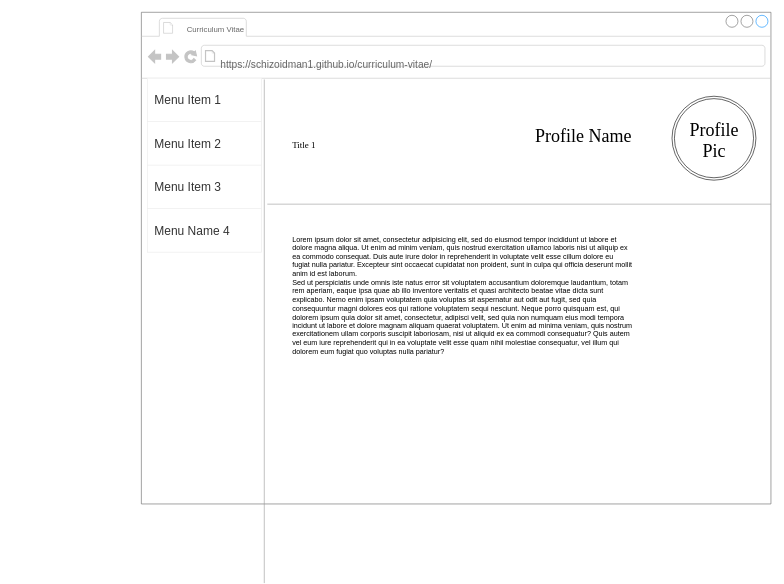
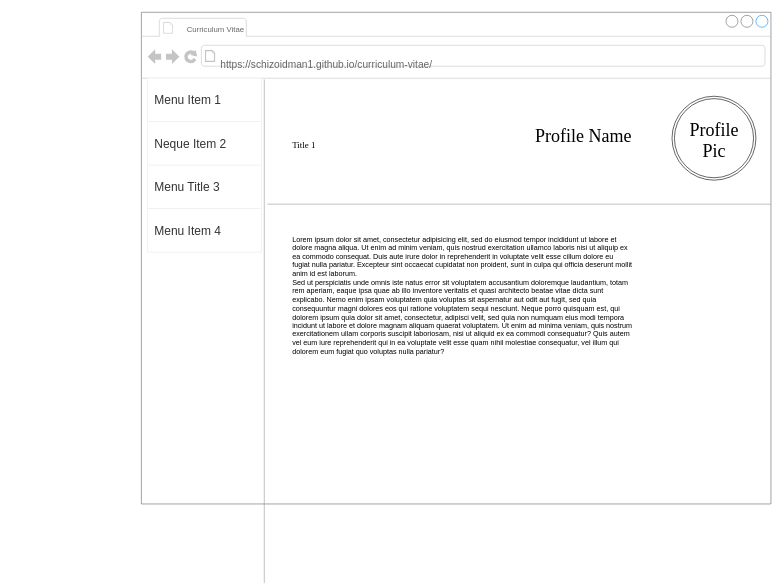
- <mxCell id="14" value="Menu Item 2" style="strokeColor=inherit;fillColor=inherit;gradientColor=inherit;strokeWidth=1;html=1;shadow=0;dashed=0;shape=mxgraph.android.rrect;rSize=0;align=left;spacingLeft=10;fontSize=20;fontColor=#333333;" parent="12" vertex="1"><mxGeometry y="72.5" width="190" height="72.5" as="geometry" /></mxCell>
+ <mxCell id="14" value="Neque Item 2" style="strokeColor=inherit;fillColor=inherit;gradientColor=inherit;strokeWidth=1;html=1;shadow=0;dashed=0;shape=mxgraph.android.rrect;rSize=0;align=left;spacingLeft=10;fontSize=20;fontColor=#333333;" parent="12" vertex="1"><mxGeometry y="72.5" width="190" height="72.5" as="geometry" /></mxCell>
- <mxCell id="15" value="Menu Item 3" style="strokeColor=inherit;fillColor=inherit;gradientColor=inherit;strokeWidth=1;html=1;shadow=0;dashed=0;shape=mxgraph.android.rrect;rSize=0;align=left;spacingLeft=10;fontSize=20;fontColor=#333333;" parent="12" vertex="1"><mxGeometry y="145" width="190" height="72.5" as="geometry" /></mxCell>
+ <mxCell id="15" value="Menu Title 3" style="strokeColor=inherit;fillColor=inherit;gradientColor=inherit;strokeWidth=1;html=1;shadow=0;dashed=0;shape=mxgraph.android.rrect;rSize=0;align=left;spacingLeft=10;fontSize=20;fontColor=#333333;" parent="12" vertex="1"><mxGeometry y="145" width="190" height="72.5" as="geometry" /></mxCell>
- <mxCell id="16" value="Menu Name 4" style="strokeColor=inherit;fillColor=inherit;gradientColor=inherit;strokeWidth=1;html=1;shadow=0;dashed=0;shape=mxgraph.android.rrect;rSize=0;align=left;spacingLeft=10;fontSize=20;fontColor=#333333;" parent="12" vertex="1"><mxGeometry y="217.5" width="190" height="72.5" as="geometry" /></mxCell>
+ <mxCell id="16" value="Menu Item 4" style="strokeColor=inherit;fillColor=inherit;gradientColor=inherit;strokeWidth=1;html=1;shadow=0;dashed=0;shape=mxgraph.android.rrect;rSize=0;align=left;spacingLeft=10;fontSize=20;fontColor=#333333;" parent="12" vertex="1"><mxGeometry y="217.5" width="190" height="72.5" as="geometry" /></mxCell>
